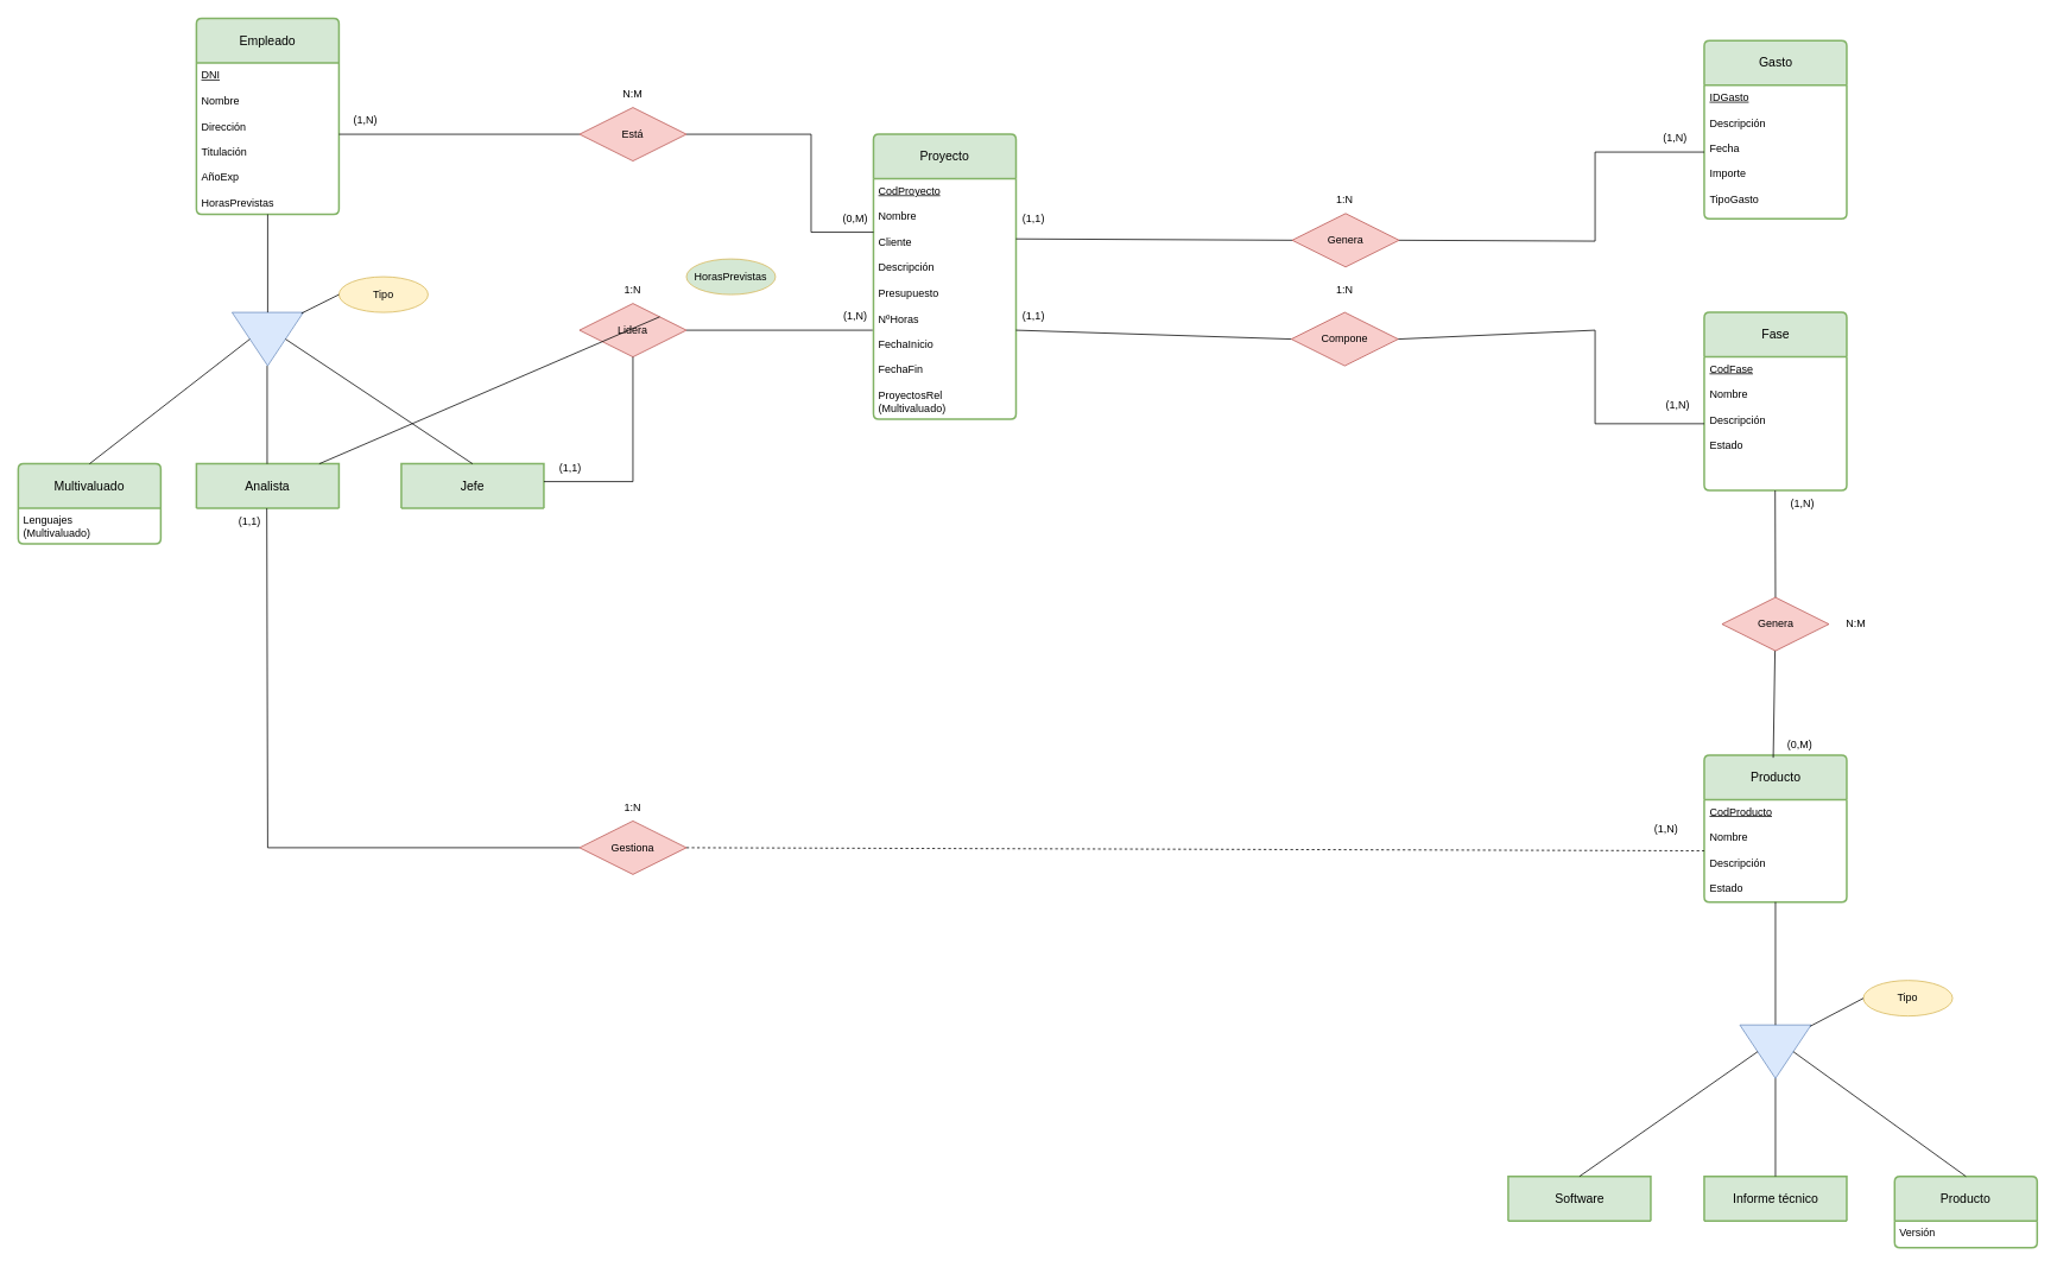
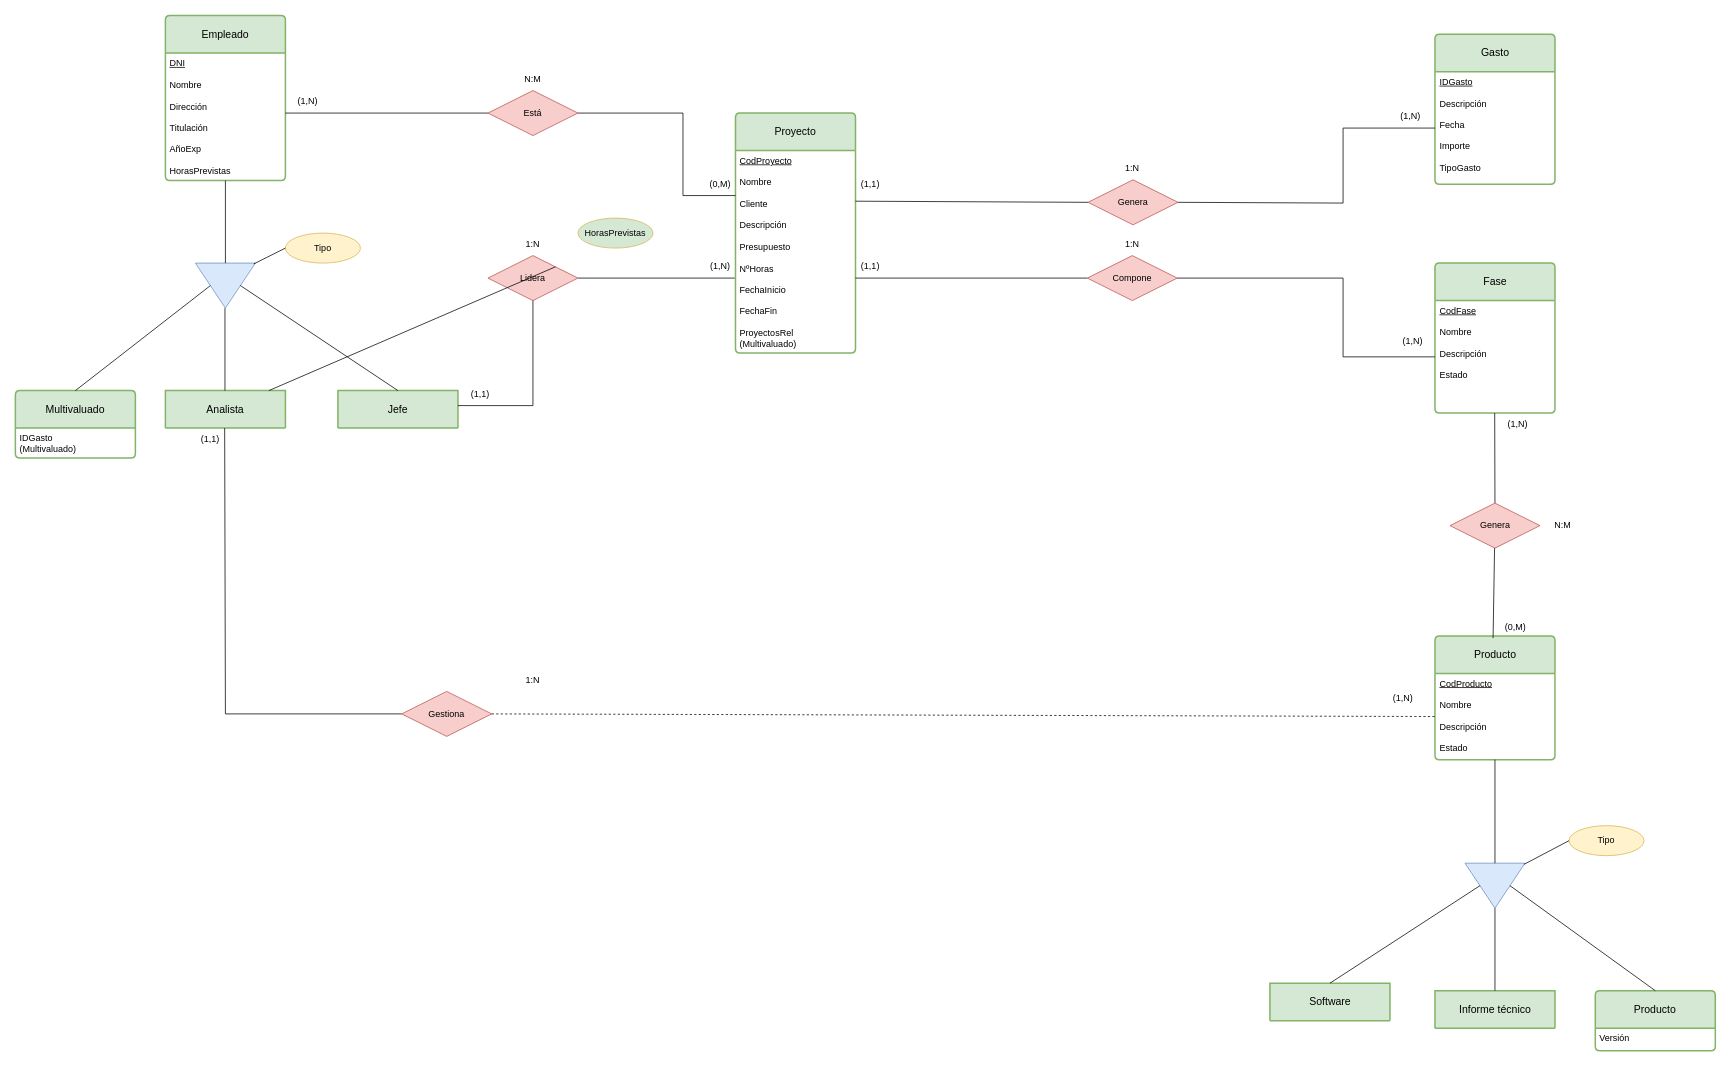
- <mxCell id="34" value="Compone" style="shape=rhombus;perimeter=rhombusPerimeter;whiteSpace=wrap;html=1;align=center;fillColor=#f8cecc;strokeColor=#b85450;" parent="1" vertex="1"><mxGeometry x="1449" y="350" width="120" height="60" as="geometry" /></mxCell>
+ <mxCell id="34" value="Compone" style="shape=rhombus;perimeter=rhombusPerimeter;whiteSpace=wrap;html=1;align=center;fillColor=#f8cecc;strokeColor=#b85450;" parent="1" vertex="1"><mxGeometry x="1449" y="340" width="120" height="60" as="geometry" /></mxCell>
- <mxCell id="11" value="Lenguajes&lt;br&gt;(Multivaluado)&lt;br&gt;" style="align=left;strokeColor=none;fillColor=none;spacingLeft=4;fontSize=12;verticalAlign=top;resizable=0;rotatable=0;part=1;html=1;" parent="10" vertex="1"><mxGeometry y="50" width="160" height="40" as="geometry" /></mxCell>
+ <mxCell id="11" value="IDGasto&lt;br&gt;(Multivaluado)&lt;br&gt;" style="align=left;strokeColor=none;fillColor=none;spacingLeft=4;fontSize=12;verticalAlign=top;resizable=0;rotatable=0;part=1;html=1;" parent="10" vertex="1"><mxGeometry y="50" width="160" height="40" as="geometry" /></mxCell>
- <mxCell id="47" value="Gestiona" style="shape=rhombus;perimeter=rhombusPerimeter;whiteSpace=wrap;html=1;align=center;fillColor=#f8cecc;strokeColor=#b85450;" vertex="1" parent="1"><mxGeometry x="650" y="921" width="120" height="60" as="geometry" /></mxCell>
+ <mxCell id="47" value="Gestiona" style="shape=rhombus;perimeter=rhombusPerimeter;whiteSpace=wrap;html=1;align=center;fillColor=#f8cecc;strokeColor=#b85450;" vertex="1" parent="1"><mxGeometry x="535" y="921" width="120" height="60" as="geometry" /></mxCell>
- <mxCell id="3" value="Software" style="swimlane;childLayout=stackLayout;horizontal=1;startSize=50;horizontalStack=0;rounded=1;fontSize=14;fontStyle=0;strokeWidth=2;resizeParent=0;resizeLast=1;shadow=0;dashed=0;align=center;arcSize=4;whiteSpace=wrap;html=1;fillColor=#d5e8d4;strokeColor=#82b366;" parent="1" vertex="1"><mxGeometry x="1692.5" y="1320" width="160" height="50" as="geometry" /></mxCell>
+ <mxCell id="3" value="Software" style="swimlane;childLayout=stackLayout;horizontal=1;startSize=50;horizontalStack=0;rounded=1;fontSize=14;fontStyle=0;strokeWidth=2;resizeParent=0;resizeLast=1;shadow=0;dashed=0;align=center;arcSize=4;whiteSpace=wrap;html=1;fillColor=#d5e8d4;strokeColor=#82b366;" parent="1" vertex="1"><mxGeometry x="1692.5" y="1310" width="160" height="50" as="geometry" /></mxCell>
